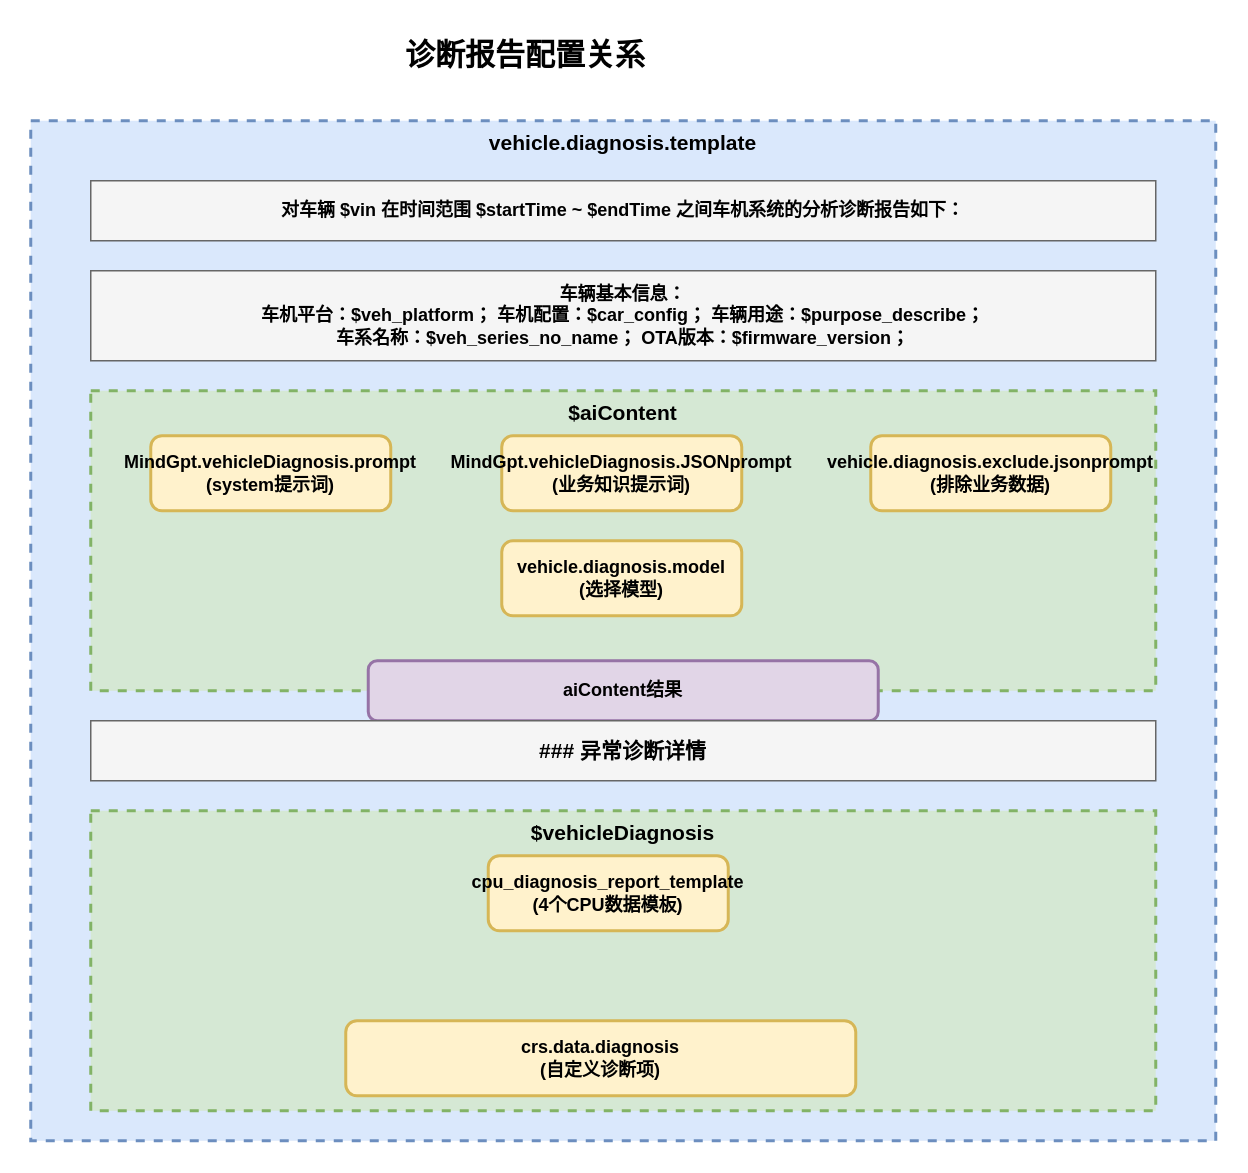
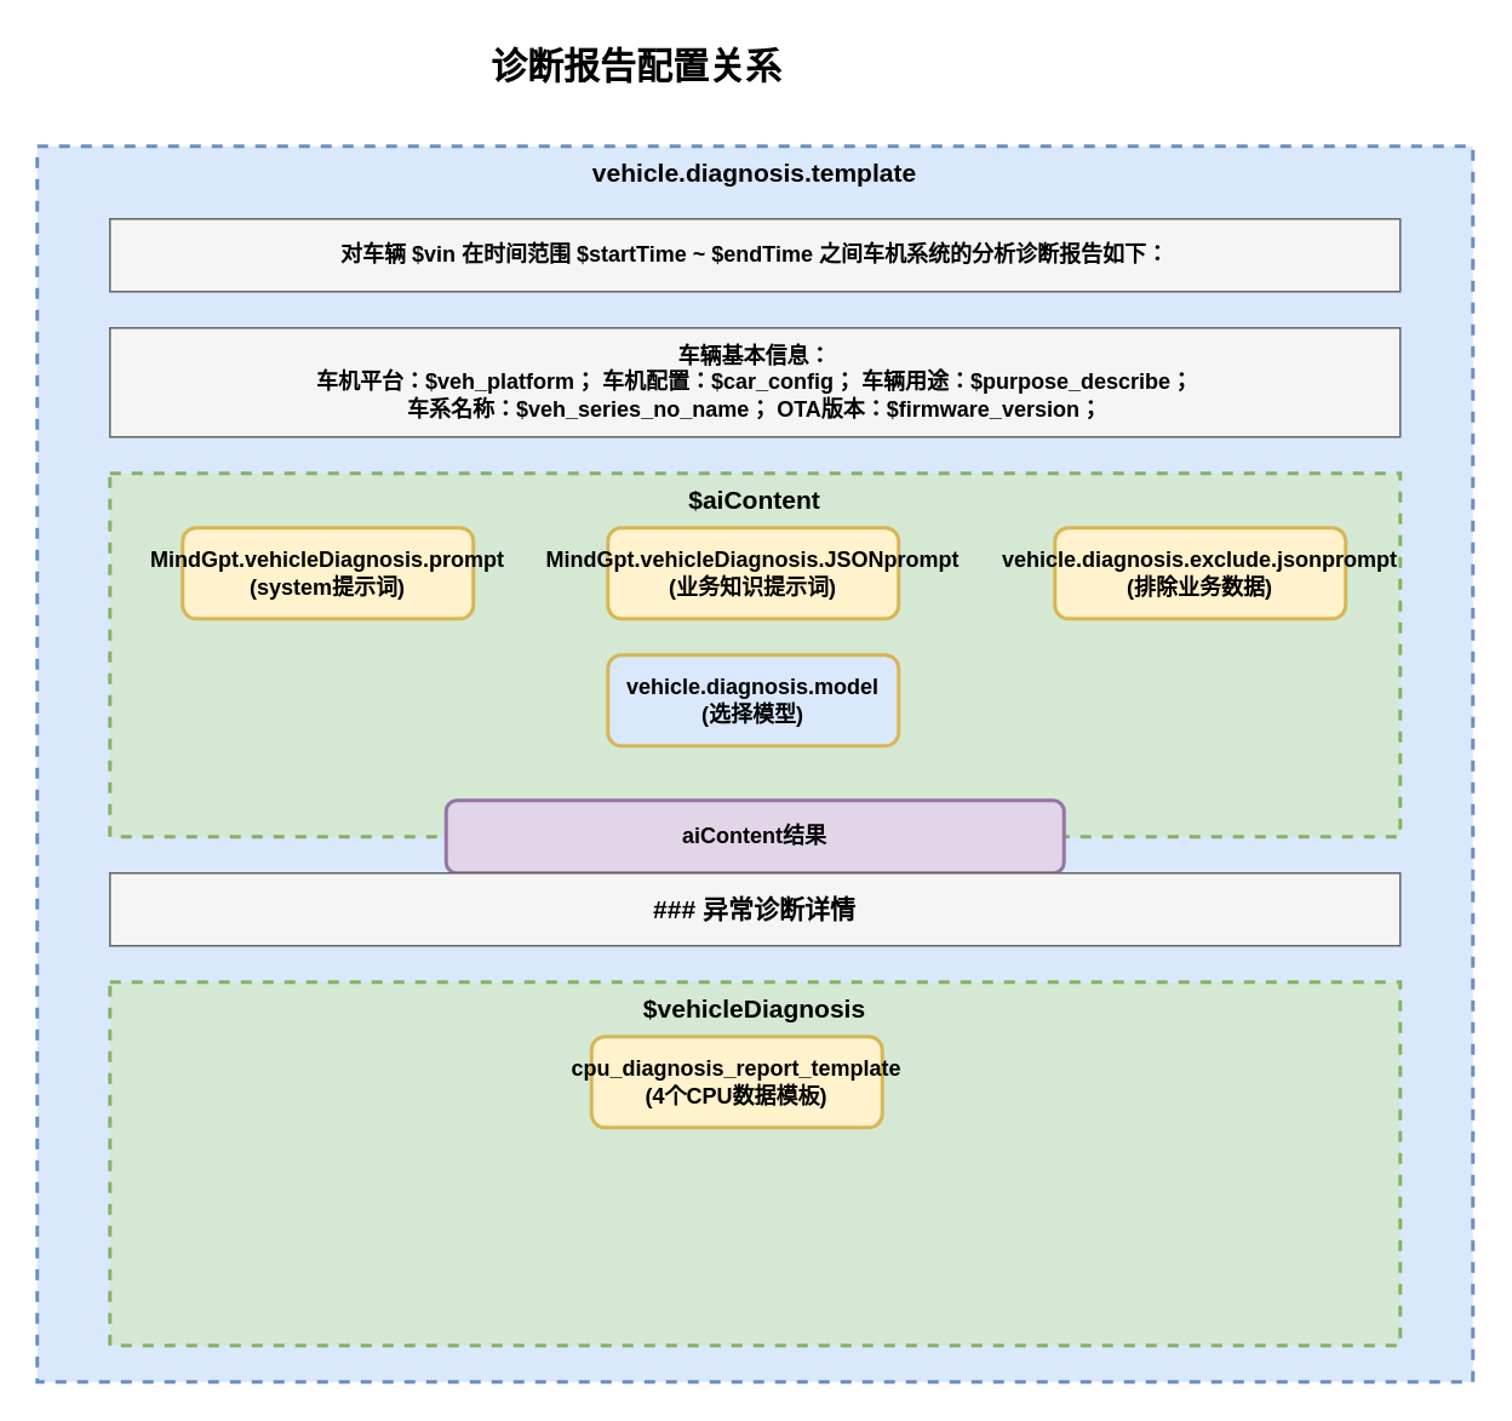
- <mxCell id="10" value="&lt;b&gt;vehicle.diagnosis.model&lt;br&gt;(选择模型)&lt;/b&gt;" style="rounded=1;whiteSpace=wrap;html=1;fontSize=12;fillColor=#fff2cc;strokeColor=#d6b656;strokeWidth=2;" vertex="1" parent="1"><mxGeometry x="334" y="360" width="160" height="50" as="geometry" /></mxCell>
+ <mxCell id="10" value="&lt;b&gt;vehicle.diagnosis.model&lt;br&gt;(选择模型)&lt;/b&gt;" style="rounded=1;whiteSpace=wrap;html=1;fontSize=12;fillColor=#dae8fc;strokeColor=#d6b656;strokeWidth=2;" vertex="1" parent="1"><mxGeometry x="334" y="360" width="160" height="50" as="geometry" /></mxCell>
- <mxCell id="15" value="&lt;b&gt;crs.data.diagnosis&lt;br&gt;(自定义诊断项)&lt;/b&gt;" style="rounded=1;whiteSpace=wrap;html=1;fontSize=12;fillColor=#fff2cc;strokeColor=#d6b656;strokeWidth=2;" vertex="1" parent="1"><mxGeometry x="230" y="680" width="340" height="50" as="geometry" /></mxCell>
